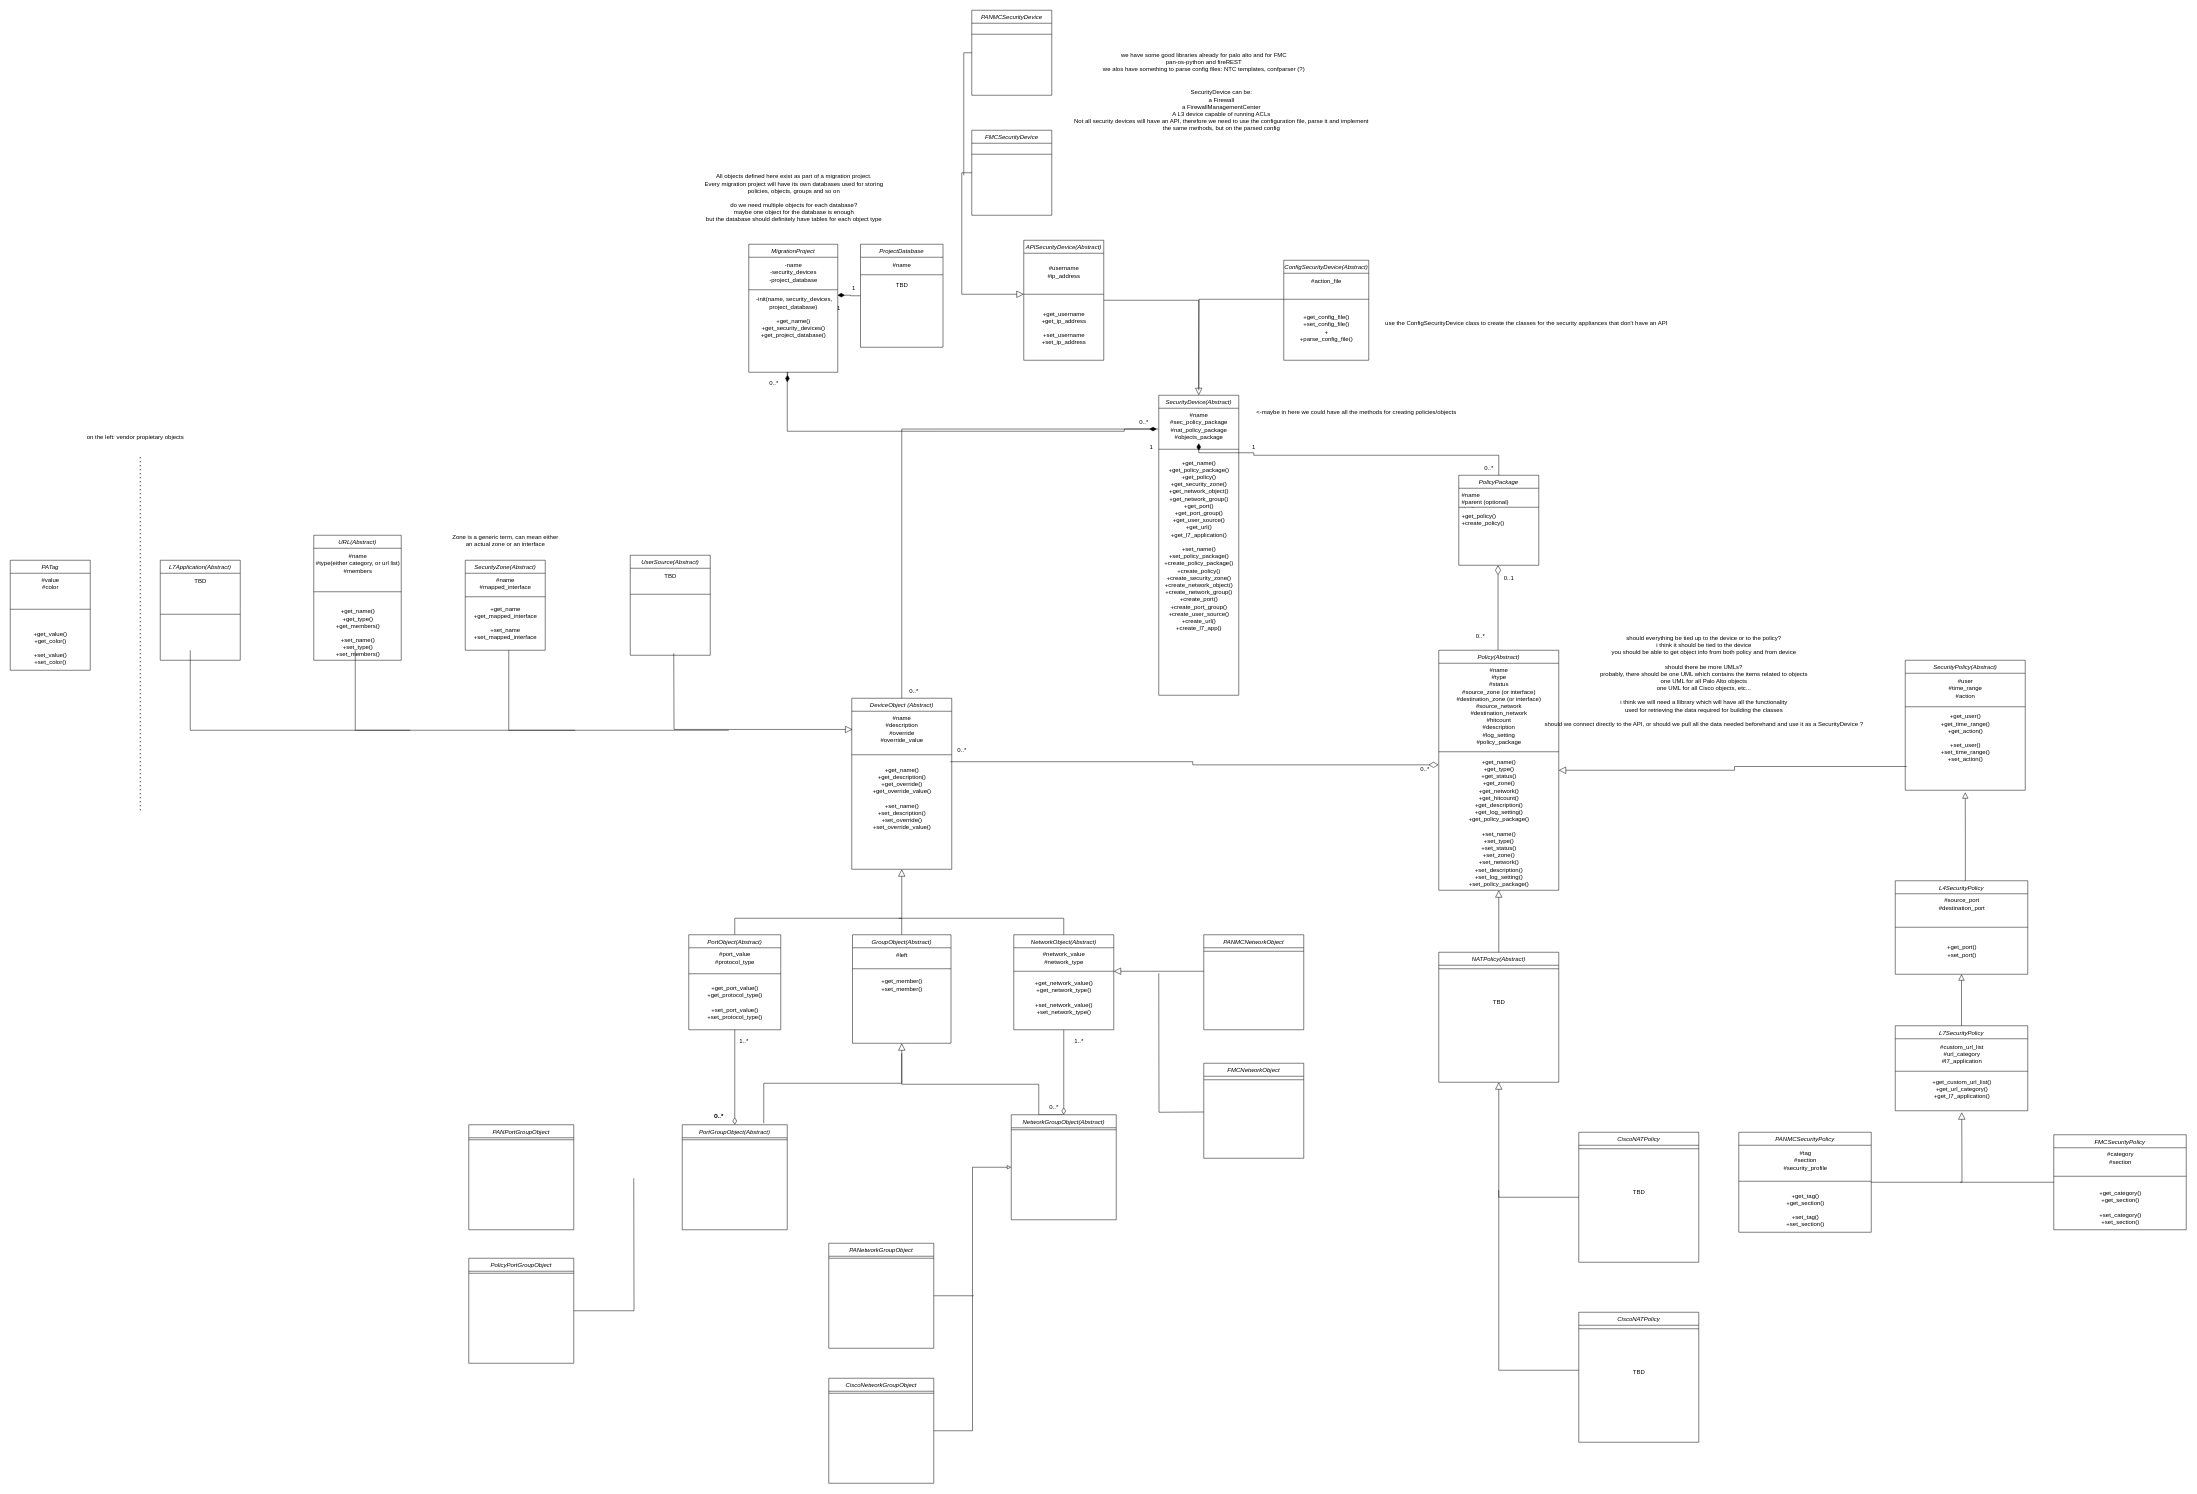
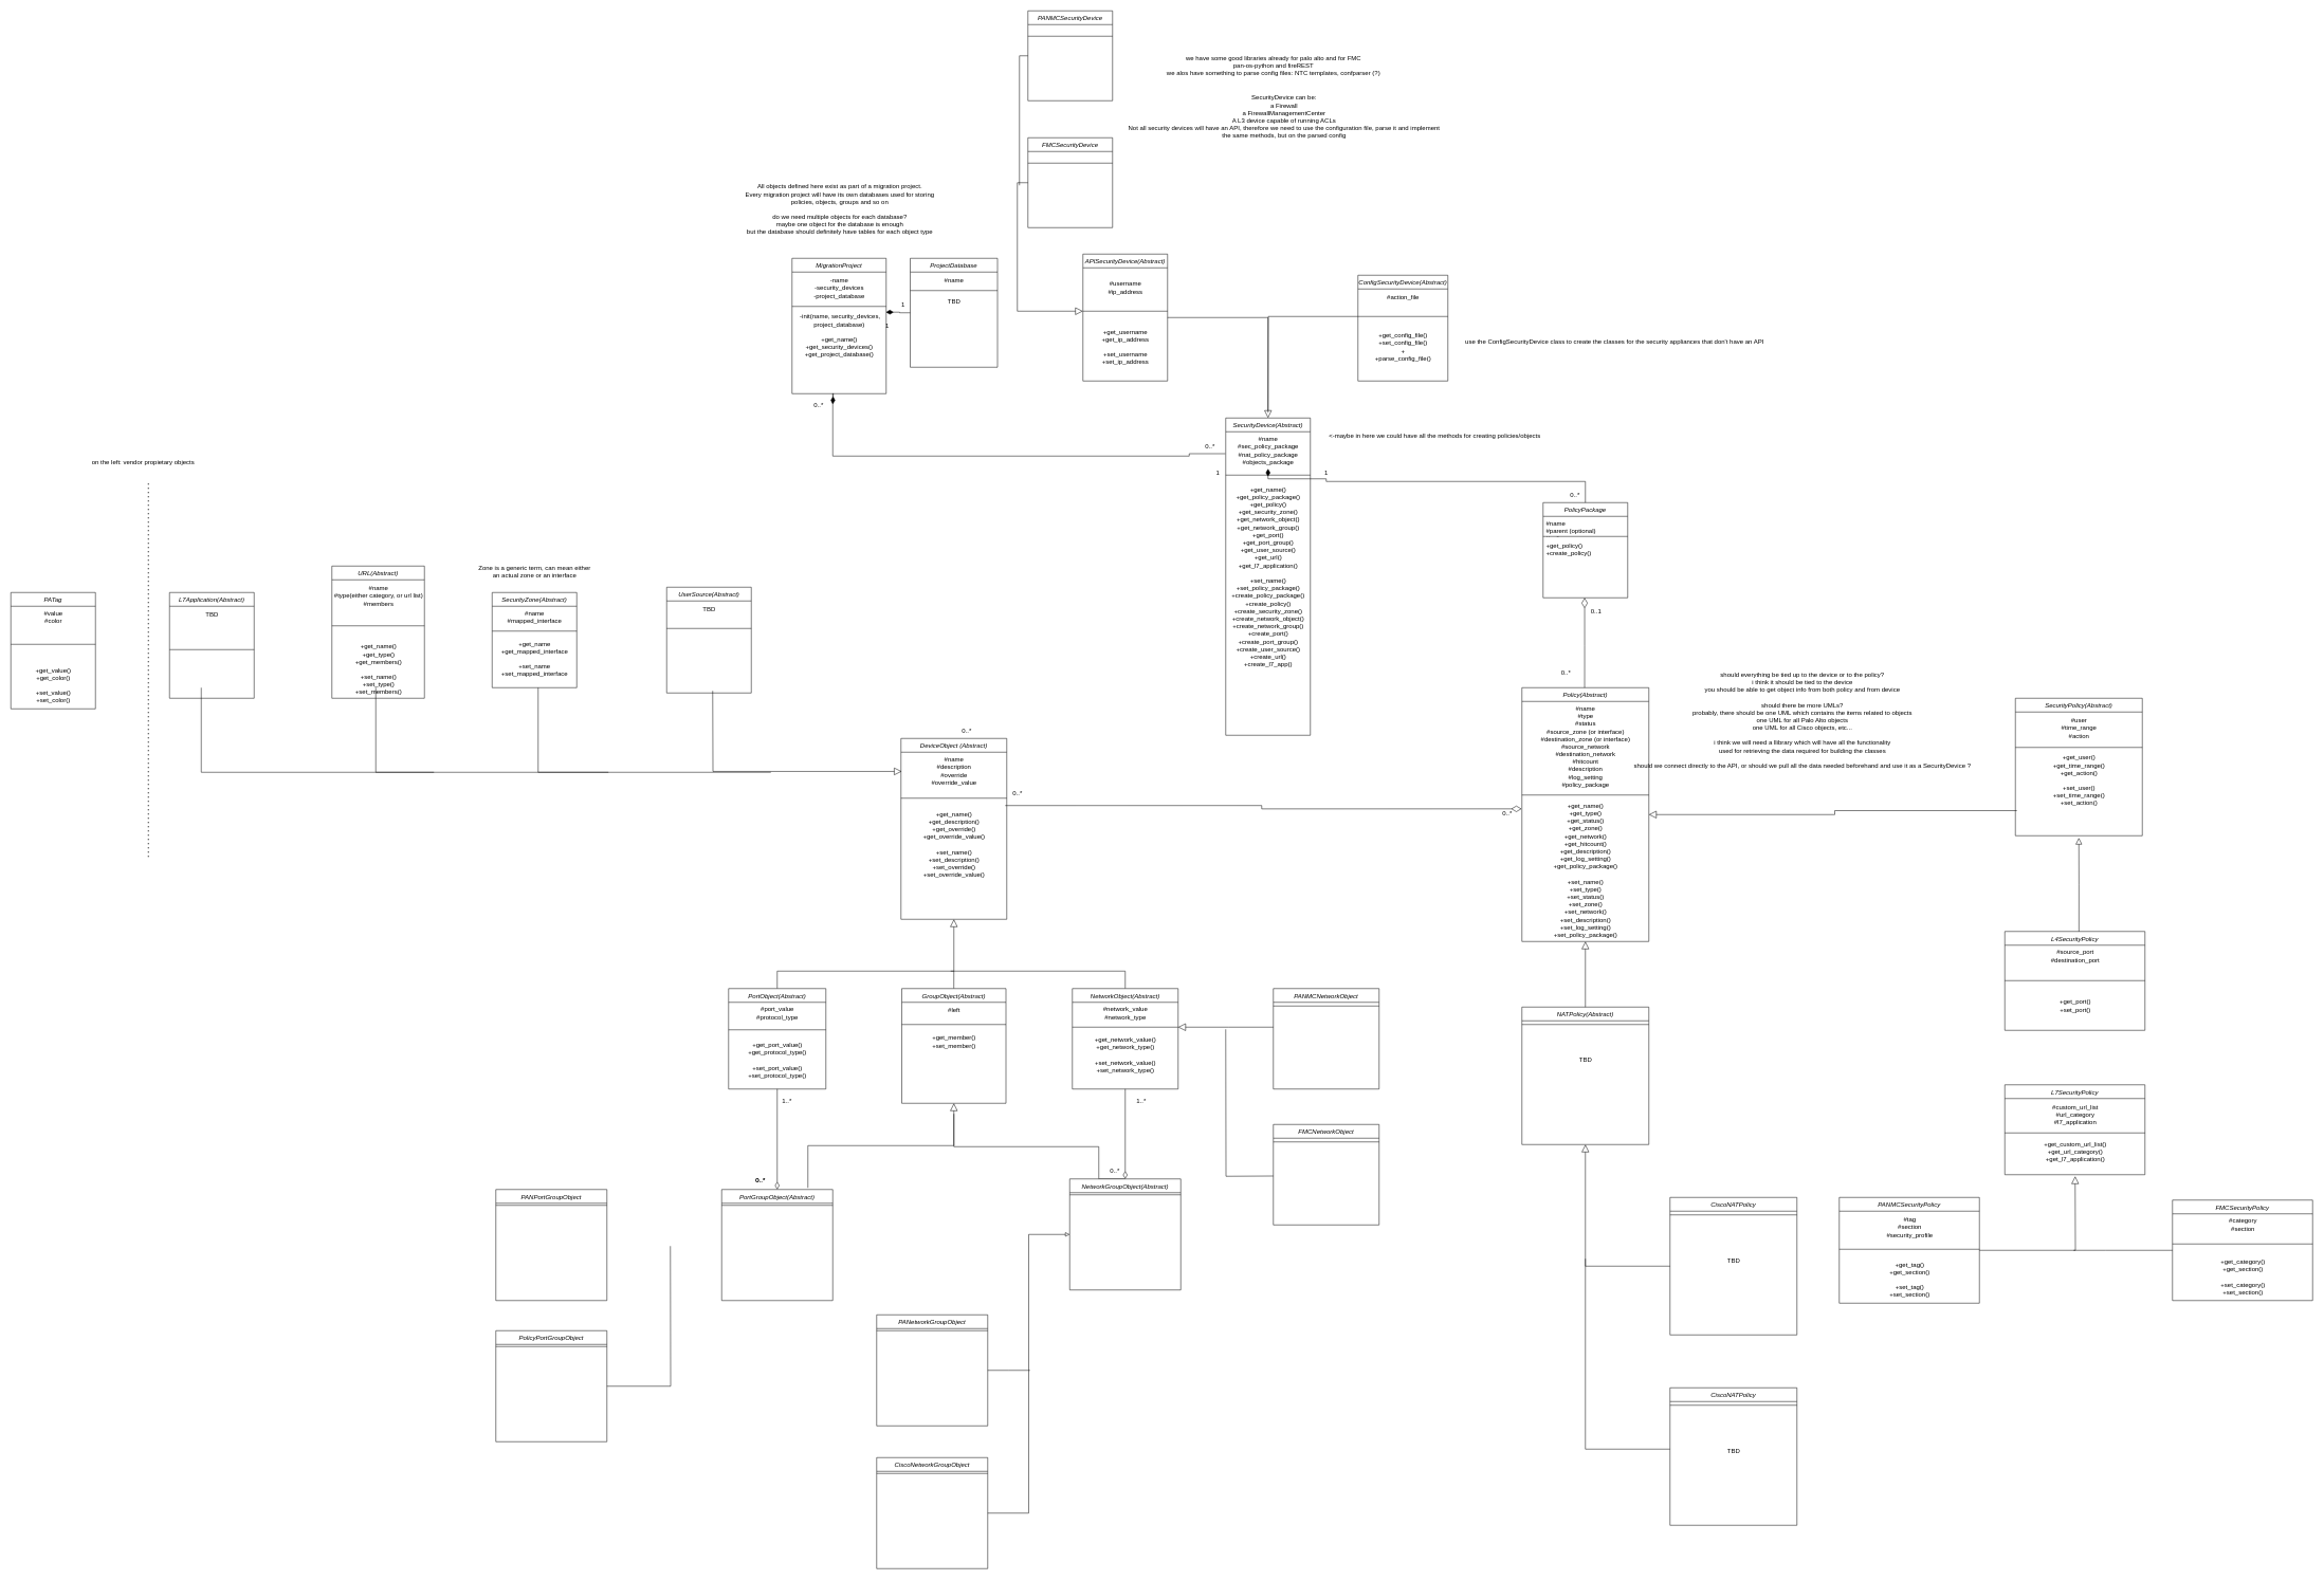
- <mxCell id="120" value="SecurityDevice can be:&lt;br&gt;a Firewall&lt;br&gt;a FirewallManagementCenter&lt;br&gt;A L3 device capable of running ACLs&lt;br&gt;Not all security devices will have an API, therefore we need to use the configuration file, parse it and implement&lt;br&gt;the same methods, but on the parsed config" style="text;html=1;align=center;verticalAlign=middle;resizable=0;points=[];autosize=1;strokeColor=none;fillColor=none;" parent="1" vertex="1"><mxGeometry x="2137" y="170" width="610" height="100" as="geometry" /></mxCell>
+ <mxCell id="120" value="SecurityDevice can be:&lt;br&gt;a Firewall&lt;br&gt;a FirewallManagementCenter&lt;br&gt;A L3 device capable of running ACLs&lt;br&gt;Not all security devices will have an API, therefore we need to use the configuration file, parse it and implement&lt;br&gt;the same methods, but on the parsed config" style="text;html=1;align=center;verticalAlign=middle;resizable=0;points=[];autosize=1;strokeColor=none;fillColor=none;" parent="1" vertex="1"><mxGeometry x="2122" y="170" width="610" height="100" as="geometry" /></mxCell>
- <mxCell id="109" style="edgeStyle=orthogonalEdgeStyle;rounded=0;orthogonalLoop=1;jettySize=auto;html=1;entryX=0.5;entryY=0;entryDx=0;entryDy=0;endArrow=none;endFill=0;endSize=6;startArrow=diamondThin;startFill=1;startSize=12;exitX=-0.025;exitY=0.594;exitDx=0;exitDy=0;exitPerimeter=0;" parent="1" source="111" target="15" edge="1"><mxGeometry relative="1" as="geometry" /></mxCell>
- <mxCell id="45" style="edgeStyle=orthogonalEdgeStyle;rounded=0;orthogonalLoop=1;jettySize=auto;html=1;exitX=0.5;exitY=0;exitDx=0;exitDy=0;endArrow=block;endFill=0;endSize=10;entryX=0.5;entryY=1;entryDx=0;entryDy=0;" parent="1" source="41" target="37" edge="1"><mxGeometry relative="1" as="geometry"><mxPoint x="3923.5" y="2058" as="targetPoint" /><mxPoint x="3922.5" y="2132" as="sourcePoint" /></mxGeometry></mxCell>
